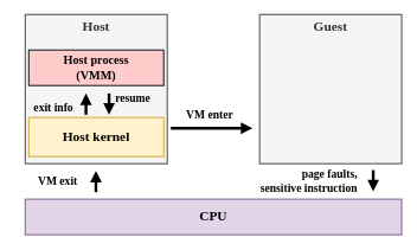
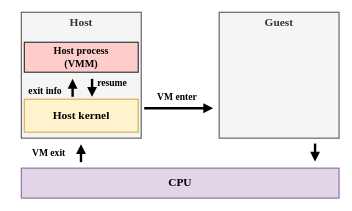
- <mxCell id="11" value="&lt;font face=&quot;Verdana&quot;&gt;&lt;b&gt;page faults,&lt;br&gt;sensitive instruction&lt;br&gt;&lt;/b&gt;&lt;/font&gt;" style="text;whiteSpace=wrap;html=1;fontSize=16;verticalAlign=middle;align=right;" vertex="1" parent="1"><mxGeometry x="315" y="234" width="190" height="40" as="geometry" /></mxCell>
